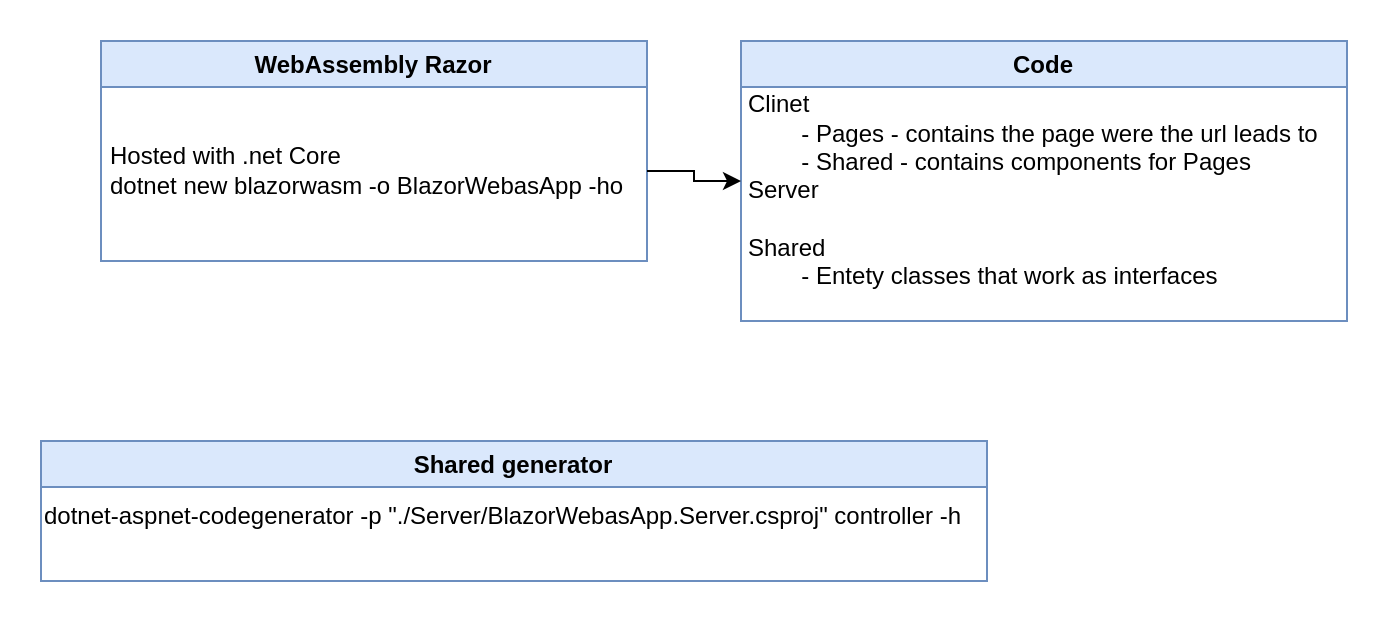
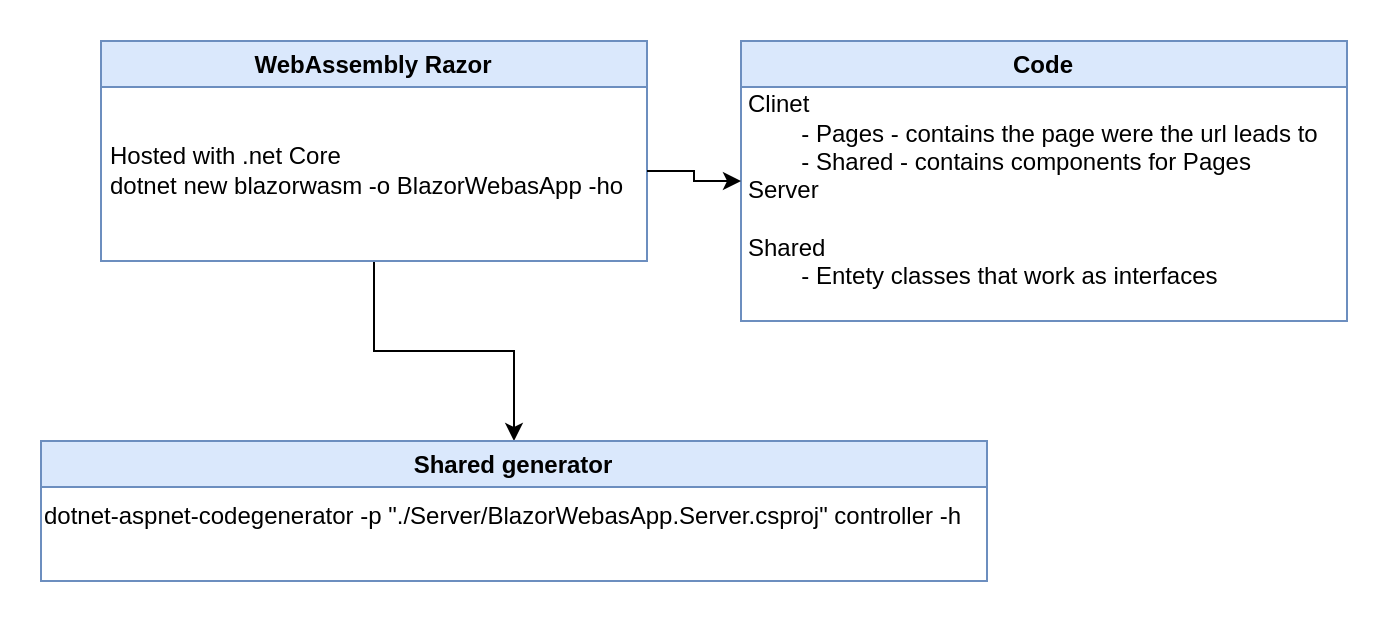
+ <mxCell id="2" style="edgeStyle=orthogonalEdgeStyle;rounded=0;orthogonalLoop=1;jettySize=auto;html=1;entryX=0.5;entryY=0;entryDx=0;entryDy=0;" edge="1" parent="1" source="3" target="8"><mxGeometry relative="1" as="geometry" /></mxCell>
